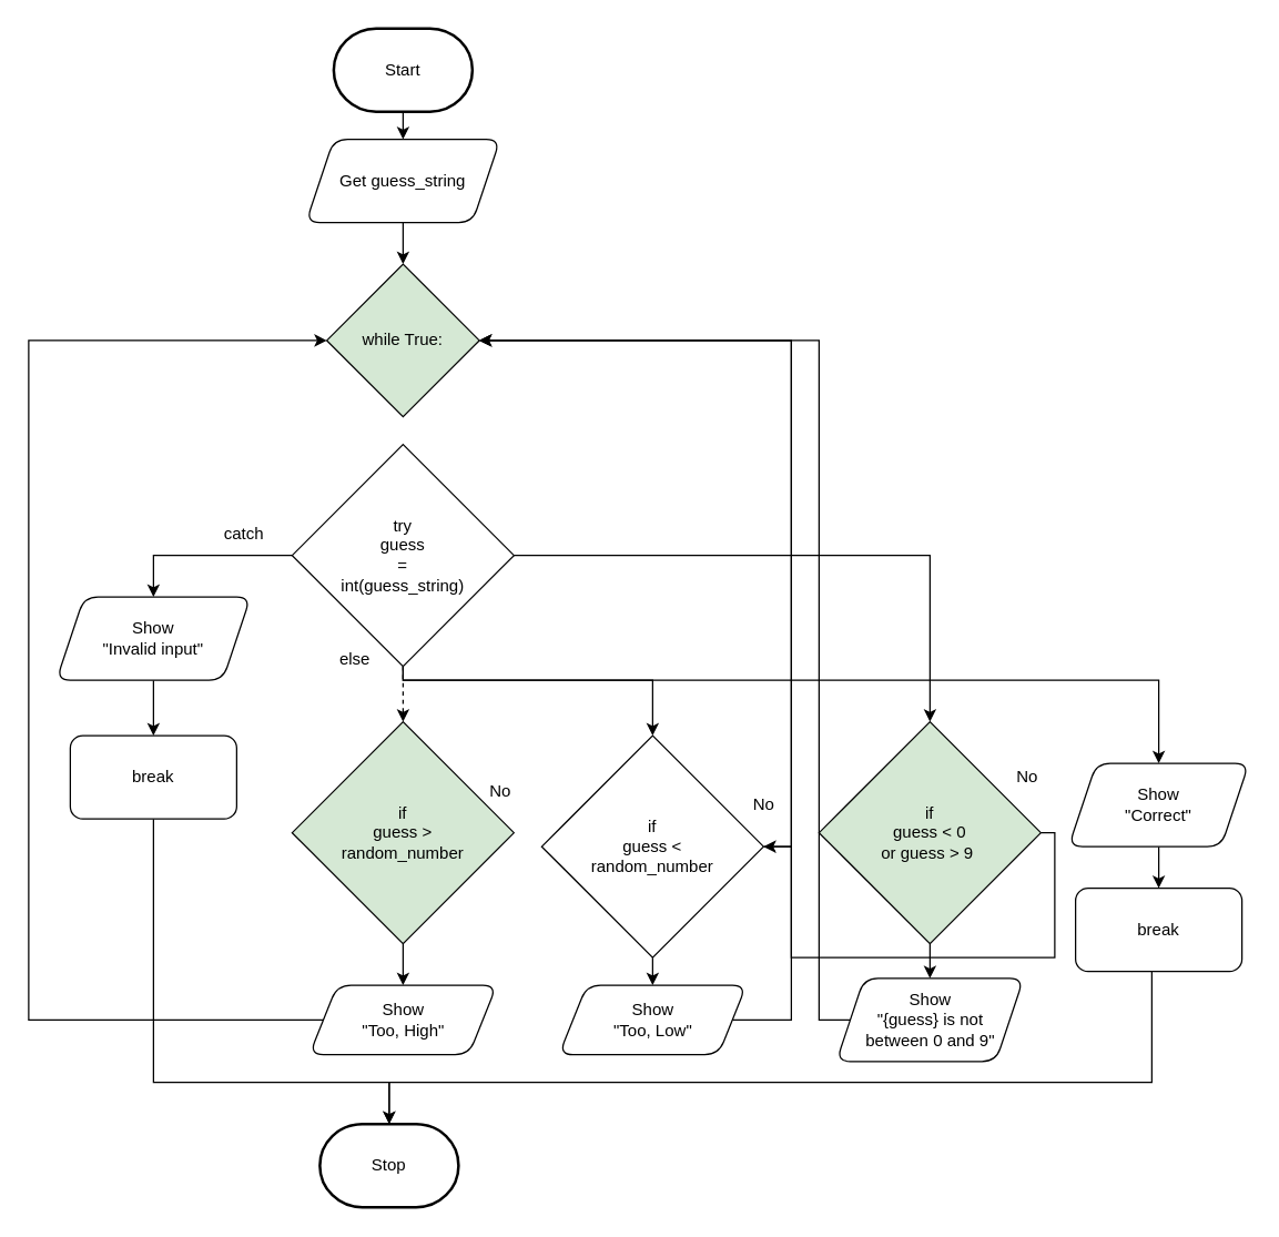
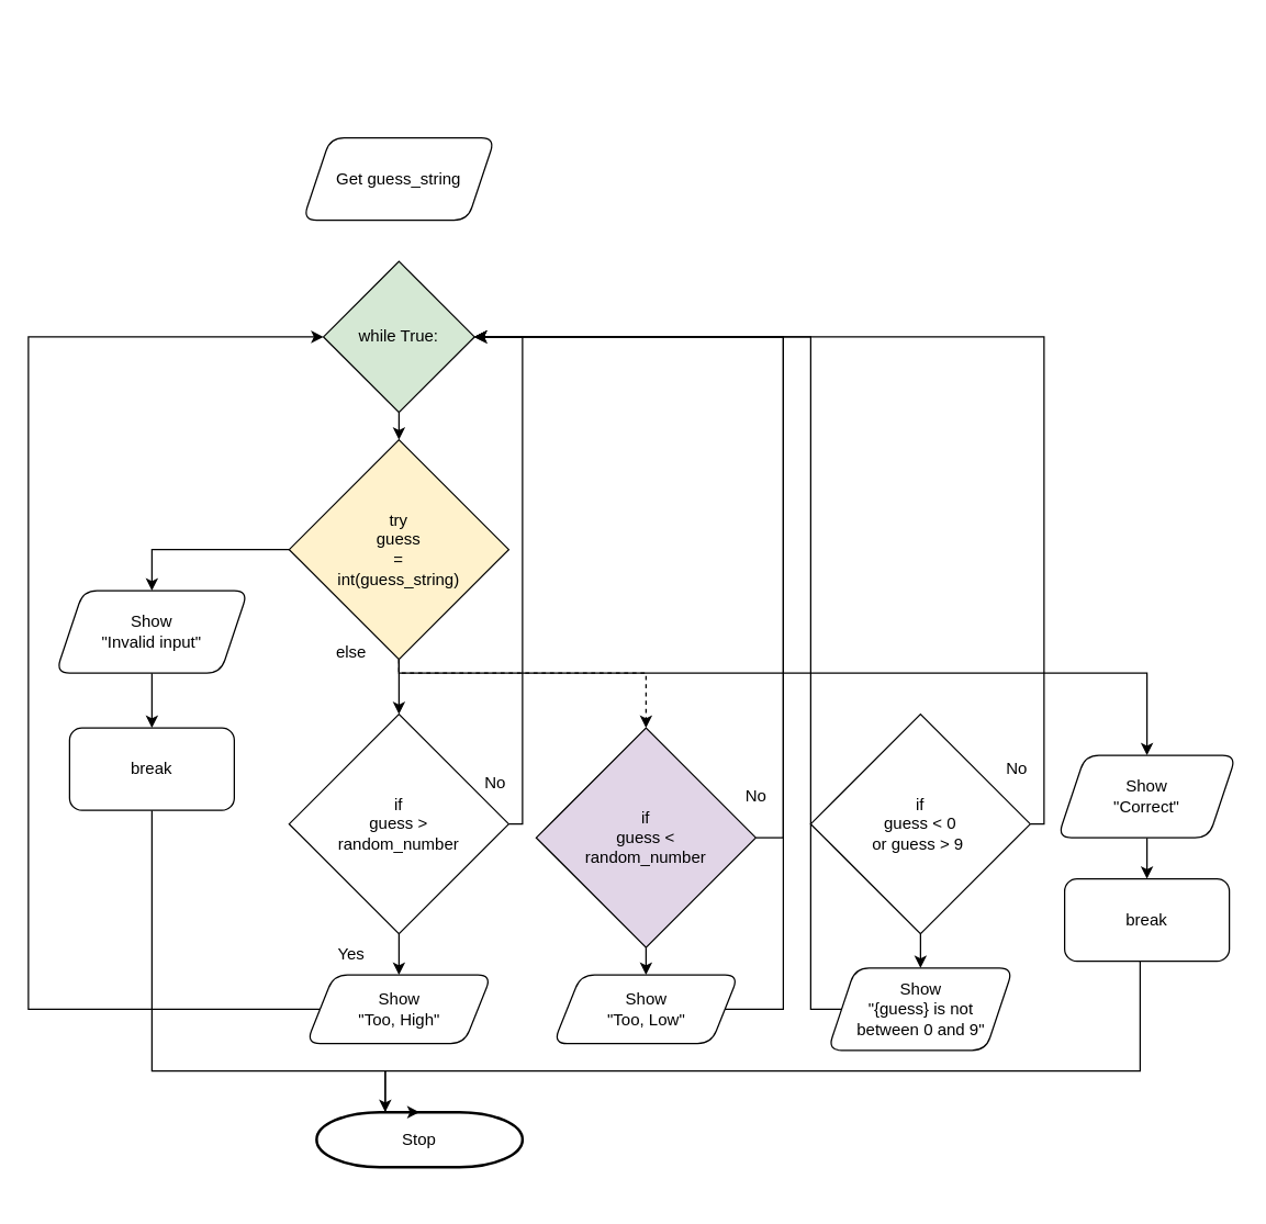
- <mxCell id="3" value="Start" style="strokeWidth=2;html=1;shape=mxgraph.flowchart.terminator;whiteSpace=wrap;" parent="1" vertex="1"><mxGeometry x="240" y="20" width="100" height="60" as="geometry" /></mxCell>
- <mxCell id="2" style="edgeStyle=none;html=1;exitX=0.5;exitY=1;exitDx=0;exitDy=0;exitPerimeter=0;entryX=0.5;entryY=0;entryDx=0;entryDy=0;" parent="1" source="3" target="6" edge="1"><mxGeometry relative="1" as="geometry" /></mxCell>
- <mxCell id="5" value="" style="edgeStyle=none;html=1;" parent="1" source="6" target="26" edge="1"><mxGeometry relative="1" as="geometry" /></mxCell>
+ <mxCell id="25" value="" style="edgeStyle=none;html=1;" parent="1" source="26" target="12" edge="1"><mxGeometry relative="1" as="geometry" /></mxCell>
- <mxCell id="15" value="catch" style="text;html=1;align=center;verticalAlign=middle;resizable=0;points=[];autosize=1;strokeColor=none;fillColor=none;" parent="1" vertex="1"><mxGeometry x="150" y="370" width="50" height="30" as="geometry" /></mxCell>
- <mxCell id="12" value="try &lt;br&gt;guess&lt;br&gt;=&lt;br&gt;int(guess_string)" style="rhombus;whiteSpace=wrap;html=1;rounded=0;" parent="1" vertex="1"><mxGeometry x="210" y="320" width="160" height="160" as="geometry" /></mxCell>
+ <mxCell id="12" value="try &lt;br&gt;guess&lt;br&gt;=&lt;br&gt;int(guess_string)" style="rhombus;whiteSpace=wrap;html=1;rounded=0;fillColor=#fff2cc;" parent="1" vertex="1"><mxGeometry x="210" y="320" width="160" height="160" as="geometry" /></mxCell>
- <mxCell id="11" style="edgeStyle=orthogonalEdgeStyle;rounded=0;html=1;" parent="1" source="12" target="38" edge="1"><mxGeometry relative="1" as="geometry" /></mxCell>
+ <mxCell id="20" style="edgeStyle=orthogonalEdgeStyle;html=1;exitX=0.5;exitY=0;exitDx=0;exitDy=0;entryX=1;entryY=0.5;entryDx=0;entryDy=0;rounded=0;" edge="1" parent="1" source="21" target="26"><mxGeometry relative="1" as="geometry" /></mxCell>
- <mxCell id="8" value="" style="edgeStyle=orthogonalEdgeStyle;rounded=0;html=1;dashed=1;" parent="1" source="12" target="21" edge="1"><mxGeometry relative="1" as="geometry" /></mxCell>
+ <mxCell id="8" value="" style="edgeStyle=orthogonalEdgeStyle;rounded=0;html=1;" parent="1" source="12" target="21" edge="1"><mxGeometry relative="1" as="geometry" /></mxCell>
- <mxCell id="9" style="edgeStyle=orthogonalEdgeStyle;rounded=0;html=1;" parent="1" source="12" target="29" edge="1"><mxGeometry relative="1" as="geometry"><Array as="points"><mxPoint x="290" y="490" /><mxPoint x="470" y="490" /></Array></mxGeometry></mxCell>
+ <mxCell id="9" style="edgeStyle=orthogonalEdgeStyle;rounded=0;html=1;dashed=1;" parent="1" source="12" target="29" edge="1"><mxGeometry relative="1" as="geometry"><Array as="points"><mxPoint x="290" y="490" /><mxPoint x="470" y="490" /></Array></mxGeometry></mxCell>
- <mxCell id="21" value="if&lt;br&gt;guess &amp;gt; &lt;br&gt;random_number" style="rhombus;whiteSpace=wrap;html=1;rounded=0;direction=south;fillColor=#d5e8d4;" parent="1" vertex="1"><mxGeometry x="210" y="520" width="160" height="160" as="geometry" /></mxCell>
+ <mxCell id="21" value="if&lt;br&gt;guess &amp;gt; &lt;br&gt;random_number" style="rhombus;whiteSpace=wrap;html=1;rounded=0;direction=south;" parent="1" vertex="1"><mxGeometry x="210" y="520" width="160" height="160" as="geometry" /></mxCell>
- <mxCell id="38" value="if&lt;br&gt;guess &amp;lt; 0&lt;br&gt;or guess &amp;gt; 9&amp;nbsp;" style="rhombus;whiteSpace=wrap;html=1;rounded=0;direction=south;fillColor=#d5e8d4;" parent="1" vertex="1"><mxGeometry x="590" y="520" width="160" height="160" as="geometry" /></mxCell>
+ <mxCell id="38" value="if&lt;br&gt;guess &amp;lt; 0&lt;br&gt;or guess &amp;gt; 9&amp;nbsp;" style="rhombus;whiteSpace=wrap;html=1;rounded=0;direction=south;" parent="1" vertex="1"><mxGeometry x="590" y="520" width="160" height="160" as="geometry" /></mxCell>
- <mxCell id="29" value="if&lt;br&gt;guess &amp;lt;&lt;br&gt;random_number" style="rhombus;whiteSpace=wrap;html=1;rounded=0;direction=south;" parent="1" vertex="1"><mxGeometry x="390" y="530" width="160" height="160" as="geometry" /></mxCell>
+ <mxCell id="29" value="if&lt;br&gt;guess &amp;lt;&lt;br&gt;random_number" style="rhombus;whiteSpace=wrap;html=1;rounded=0;direction=south;fillColor=#e1d5e7;" parent="1" vertex="1"><mxGeometry x="390" y="530" width="160" height="160" as="geometry" /></mxCell>
- <mxCell id="37" style="edgeStyle=orthogonalEdgeStyle;rounded=0;html=1;exitX=0.5;exitY=0;exitDx=0;exitDy=0;" edge="1" parent="1" source="38" target="29"><mxGeometry relative="1" as="geometry" /></mxCell>
+ <mxCell id="37" style="edgeStyle=orthogonalEdgeStyle;rounded=0;html=1;exitX=0.5;exitY=0;exitDx=0;exitDy=0;entryX=1;entryY=0.5;entryDx=0;entryDy=0;" edge="1" parent="1" source="38" target="26"><mxGeometry relative="1" as="geometry" /></mxCell>
+ <mxCell id="24" value="Yes" style="text;html=1;align=center;verticalAlign=middle;resizable=0;points=[];autosize=1;strokeColor=none;fillColor=none;" parent="1" vertex="1"><mxGeometry x="235" y="680" width="40" height="30" as="geometry" /></mxCell>
- <mxCell id="4" value="Stop" style="strokeWidth=2;html=1;shape=mxgraph.flowchart.terminator;whiteSpace=wrap;" parent="1" vertex="1"><mxGeometry x="230" y="810" width="100" height="60" as="geometry" /></mxCell>
+ <mxCell id="4" value="Stop" style="strokeWidth=2;html=1;shape=mxgraph.flowchart.terminator;whiteSpace=wrap;" parent="1" vertex="1"><mxGeometry x="230" y="810" width="150" height="40" as="geometry" /></mxCell>
